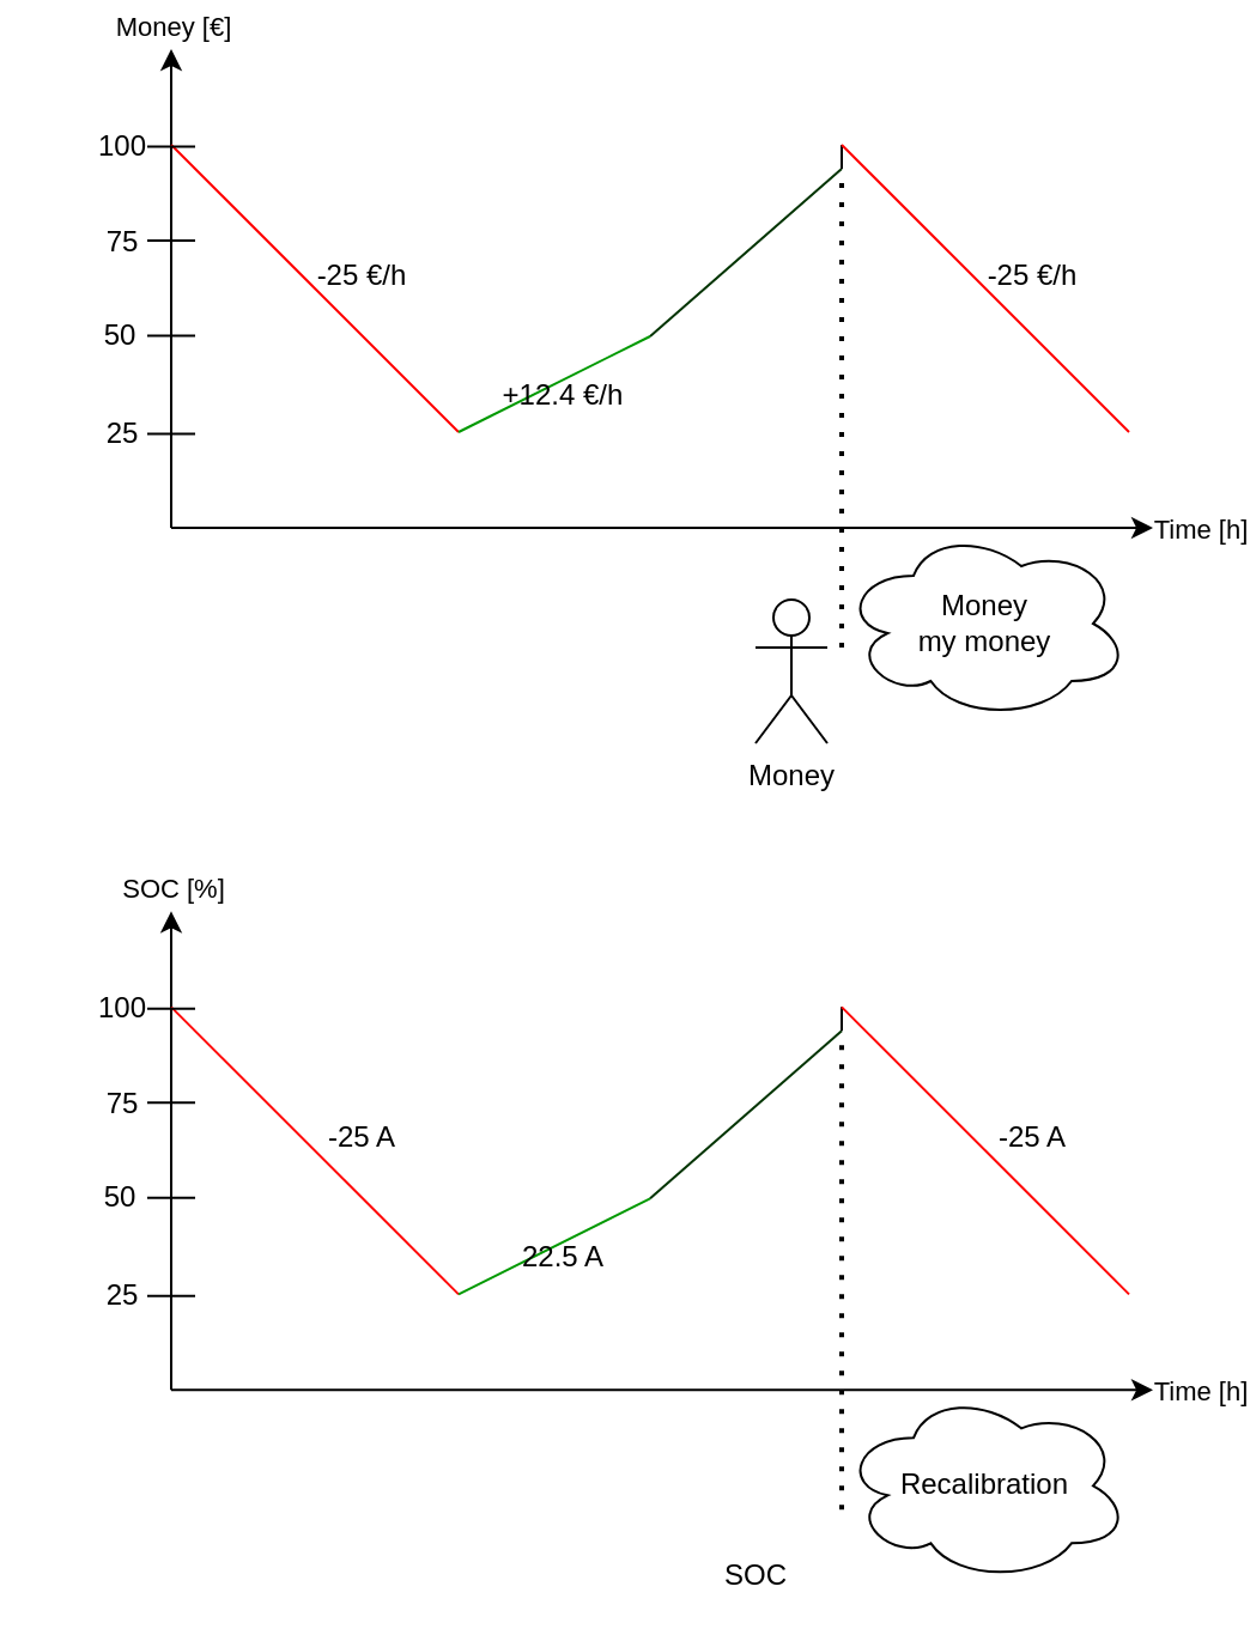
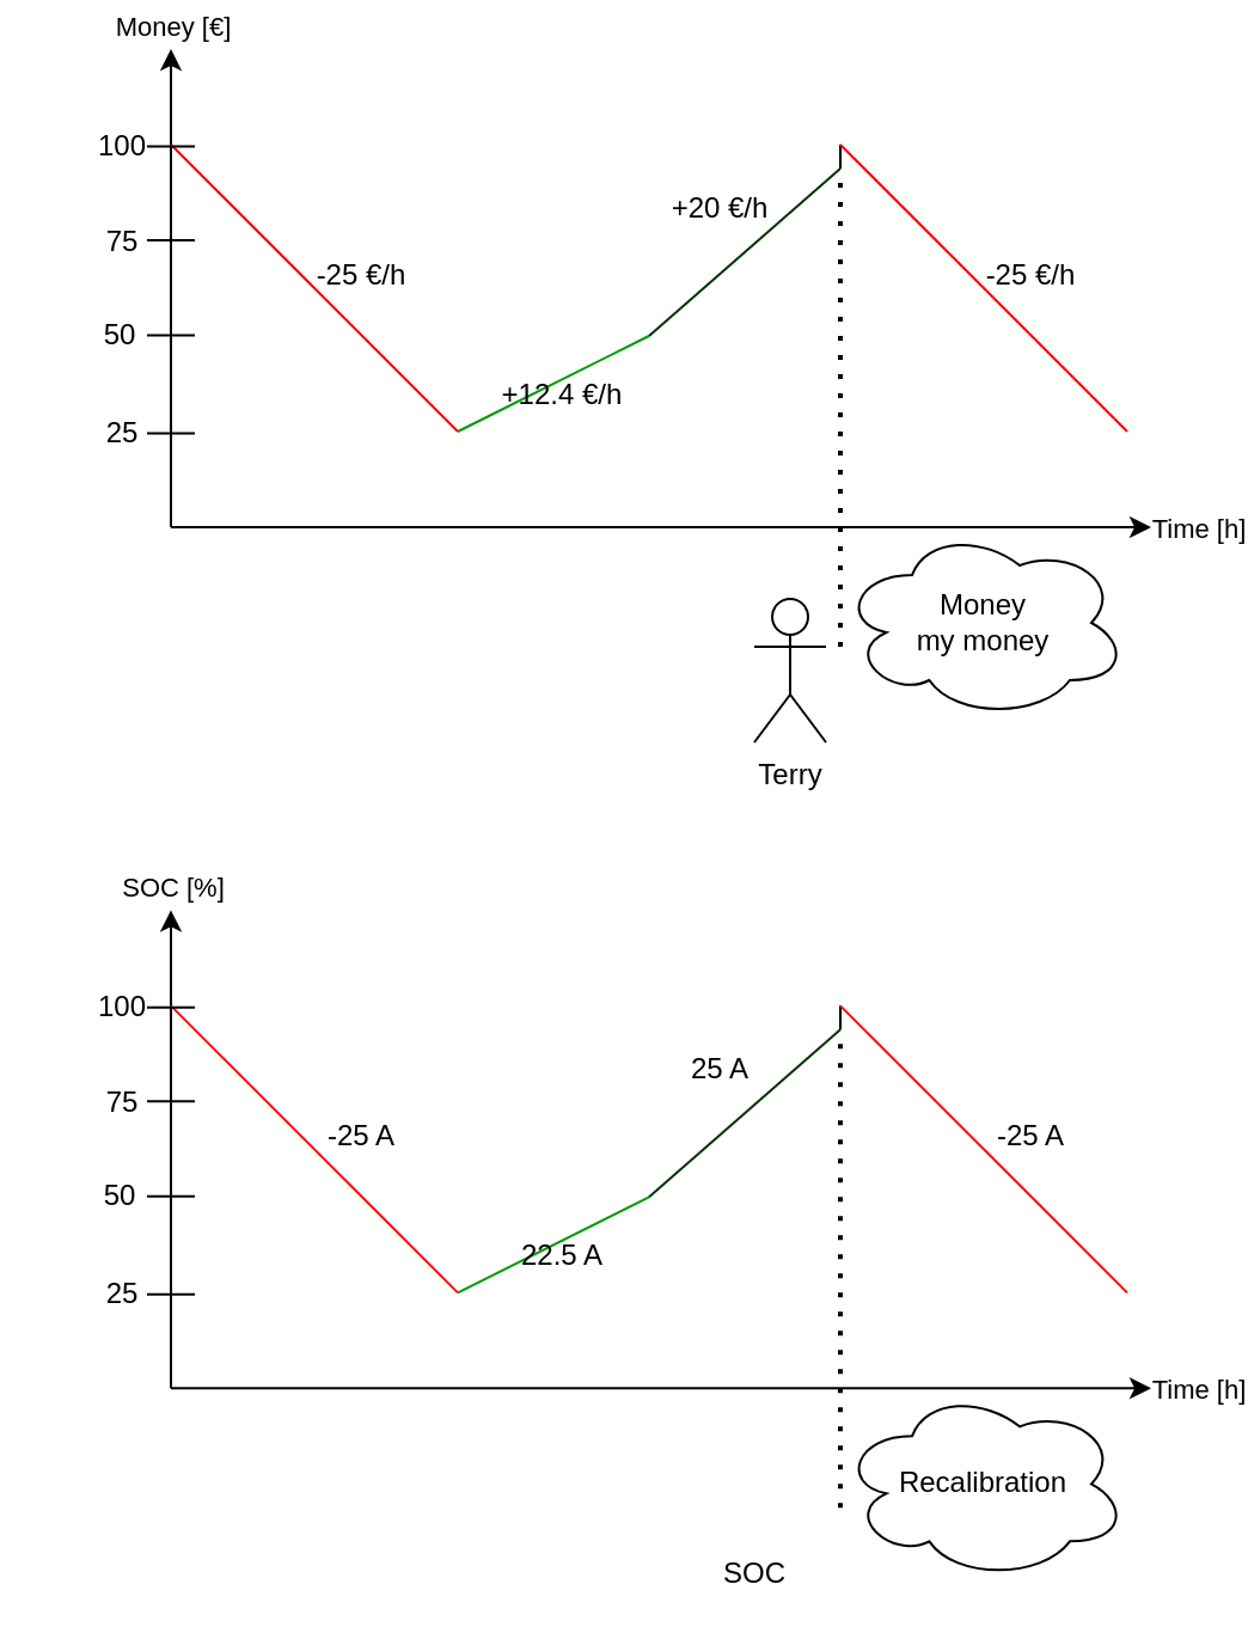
+ <mxCell id="12" value="+20 €/h" style="text;html=1;strokeColor=none;fillColor=none;align=center;verticalAlign=middle;whiteSpace=wrap;rounded=0;" parent="1" vertex="1"><mxGeometry x="271" y="72" width="60" height="30" as="geometry" /></mxCell>
- <mxCell id="24" value="Money" style="shape=umlActor;verticalLabelPosition=bottom;verticalAlign=top;html=1;outlineConnect=0;" parent="1" vertex="1"><mxGeometry x="315" y="250" width="30" height="60" as="geometry" /></mxCell>
+ <mxCell id="24" value="Terry" style="shape=umlActor;verticalLabelPosition=bottom;verticalAlign=top;html=1;outlineConnect=0;" parent="1" vertex="1"><mxGeometry x="315" y="250" width="30" height="60" as="geometry" /></mxCell>
+ <mxCell id="36" value="25 A" style="text;html=1;strokeColor=none;fillColor=none;align=center;verticalAlign=middle;whiteSpace=wrap;rounded=0;" parent="1" vertex="1"><mxGeometry x="271" y="432.17" width="60" height="30" as="geometry" /></mxCell>
